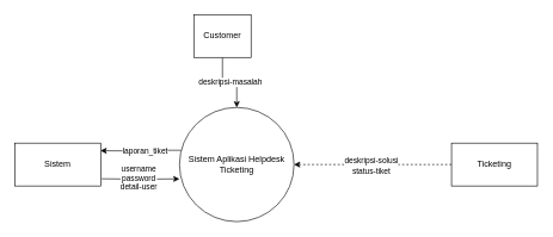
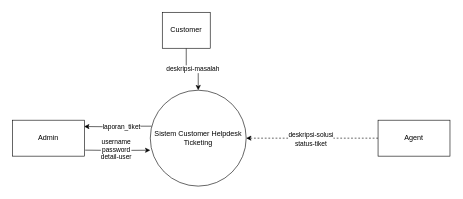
- <mxCell id="10" value="Sistem" style="rounded=0;whiteSpace=wrap;html=1;" vertex="1" parent="1"><mxGeometry x="20" y="200" width="120" height="60" as="geometry" /></mxCell>
+ <mxCell id="10" value="Admin" style="rounded=0;whiteSpace=wrap;html=1;" vertex="1" parent="1"><mxGeometry x="20" y="200" width="120" height="60" as="geometry" /></mxCell>
- <mxCell id="4" value="Sistem Aplikasi Helpdesk Ticketing" style="ellipse;whiteSpace=wrap;html=1;aspect=fixed;" vertex="1" parent="1"><mxGeometry x="250" y="150" width="160" height="160" as="geometry" /></mxCell>
+ <mxCell id="4" value="Sistem Customer Helpdesk Ticketing" style="ellipse;whiteSpace=wrap;html=1;aspect=fixed;" vertex="1" parent="1"><mxGeometry x="250" y="150" width="160" height="160" as="geometry" /></mxCell>
- <mxCell id="7" value="Ticketing" style="rounded=0;whiteSpace=wrap;html=1;" vertex="1" parent="1"><mxGeometry x="630" y="200" width="120" height="60" as="geometry" /></mxCell>
+ <mxCell id="7" value="Agent" style="rounded=0;whiteSpace=wrap;html=1;" vertex="1" parent="1"><mxGeometry x="630" y="200" width="120" height="60" as="geometry" /></mxCell>
